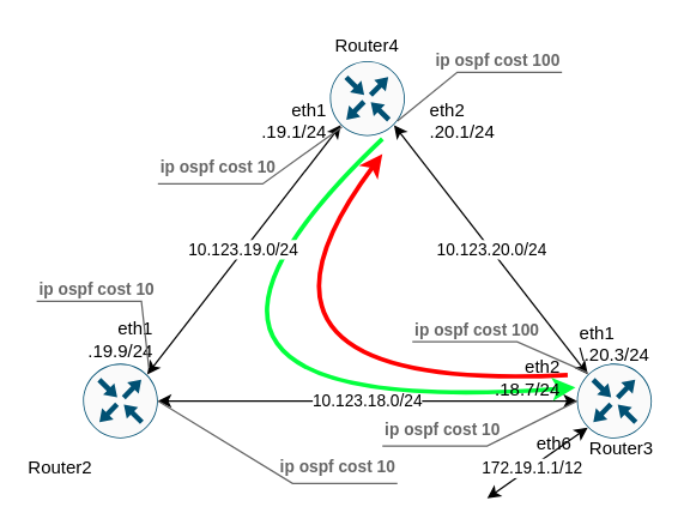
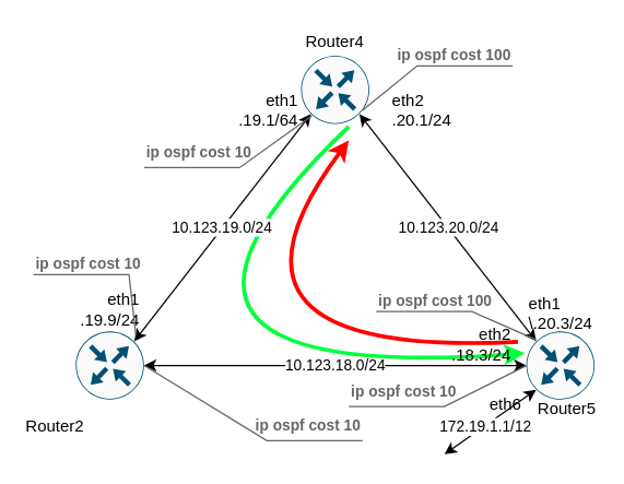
- <mxCell id="13" value="eth1&lt;br&gt;.19.1/24" style="text;html=1;strokeColor=none;fillColor=none;align=right;verticalAlign=middle;whiteSpace=wrap;rounded=0;" parent="1" vertex="1"><mxGeometry x="180" y="70" width="40" height="20" as="geometry" /></mxCell>
+ <mxCell id="13" value="eth1&lt;br&gt;.19.1/64" style="text;html=1;strokeColor=none;fillColor=none;align=right;verticalAlign=middle;whiteSpace=wrap;rounded=0;" parent="1" vertex="1"><mxGeometry x="180" y="70" width="40" height="20" as="geometry" /></mxCell>
- <mxCell id="20" value="eth2&lt;br&gt;.18.7/24" style="text;html=1;strokeColor=none;fillColor=none;align=right;verticalAlign=middle;whiteSpace=wrap;rounded=0;" parent="1" vertex="1"><mxGeometry x="336" y="242" width="40" height="20" as="geometry" /></mxCell>
+ <mxCell id="20" value="eth2&lt;br&gt;.18.3/24" style="text;html=1;strokeColor=none;fillColor=none;align=right;verticalAlign=middle;whiteSpace=wrap;rounded=0;" parent="1" vertex="1"><mxGeometry x="336" y="242" width="40" height="20" as="geometry" /></mxCell>
- <mxCell id="16" value="Router3" style="text;html=1;strokeColor=none;fillColor=none;align=center;verticalAlign=middle;whiteSpace=wrap;rounded=0;" parent="1" vertex="1"><mxGeometry x="395" y="288.5" width="40" height="20" as="geometry" /></mxCell>
+ <mxCell id="16" value="Router5" style="text;html=1;strokeColor=none;fillColor=none;align=center;verticalAlign=middle;whiteSpace=wrap;rounded=0;" parent="1" vertex="1"><mxGeometry x="395" y="288.5" width="40" height="20" as="geometry" /></mxCell>
